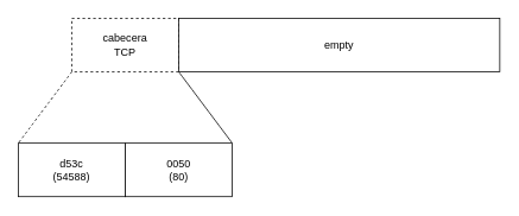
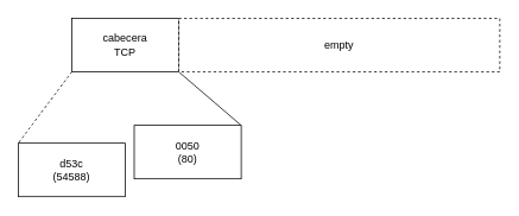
- <mxCell id="5" value="&lt;div&gt;cabecera&lt;/div&gt;&lt;div&gt;TCP&lt;/div&gt;" style="rounded=0;whiteSpace=wrap;html=1;dashed=1;" parent="2" vertex="1"><mxGeometry x="60" width="120" height="60" as="geometry" /></mxCell>
+ <mxCell id="5" value="&lt;div&gt;cabecera&lt;/div&gt;&lt;div&gt;TCP&lt;/div&gt;" style="rounded=0;whiteSpace=wrap;html=1;" parent="2" vertex="1"><mxGeometry x="60" width="120" height="60" as="geometry" /></mxCell>
- <mxCell id="6" value="empty" style="rounded=0;whiteSpace=wrap;html=1;fontColor=light-dark(#000000,#FFFF00);" vertex="1" parent="2"><mxGeometry x="180" width="360" height="60" as="geometry" /></mxCell>
+ <mxCell id="6" value="empty" style="rounded=0;whiteSpace=wrap;html=1;fontColor=light-dark(#000000,#FFFF00);dashed=1;" vertex="1" parent="2"><mxGeometry x="180" width="360" height="60" as="geometry" /></mxCell>
- <mxCell id="8" value="&lt;div&gt;0050&lt;/div&gt;&lt;div&gt;(80)&lt;/div&gt;" style="rounded=0;whiteSpace=wrap;html=1;fontColor=light-dark(#000000,#FF00FF);" vertex="1" parent="2"><mxGeometry x="120" y="140" width="120" height="60" as="geometry" /></mxCell>
+ <mxCell id="8" value="&lt;div&gt;0050&lt;/div&gt;&lt;div&gt;(80)&lt;/div&gt;" style="rounded=0;whiteSpace=wrap;html=1;fontColor=light-dark(#000000,#FF00FF);" vertex="1" parent="2"><mxGeometry x="130" y="120" width="120" height="60" as="geometry" /></mxCell>
